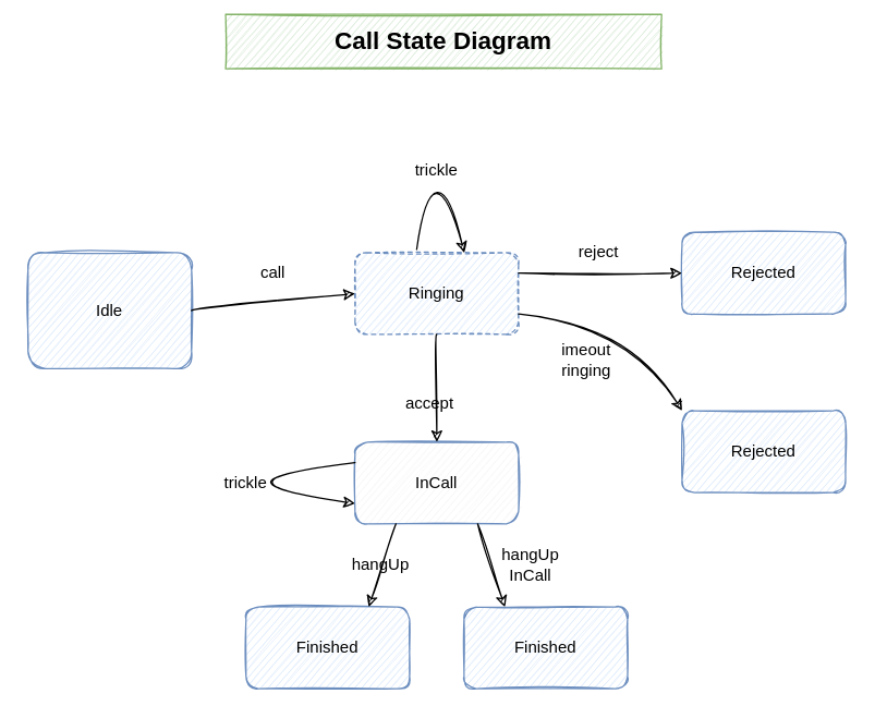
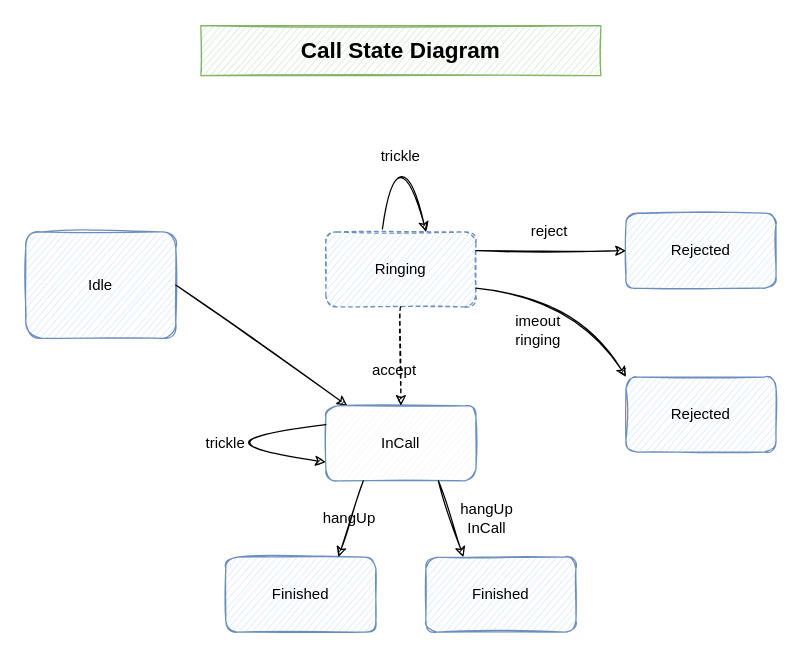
- <mxCell id="3" value="&lt;font size=&quot;1&quot;&gt;&lt;b style=&quot;font-size: 18px&quot;&gt;Call State Diagram&lt;/b&gt;&lt;/font&gt;" style="text;html=1;strokeColor=#82b366;fillColor=#d5e8d4;align=center;verticalAlign=middle;whiteSpace=wrap;rounded=0;sketch=1;fontSize=12;" parent="1" vertex="1"><mxGeometry x="165" y="10" width="320" height="40" as="geometry" /></mxCell>
+ <mxCell id="3" value="&lt;font size=&quot;1&quot;&gt;&lt;b style=&quot;font-size: 18px&quot;&gt;Call State Diagram&lt;/b&gt;&lt;/font&gt;" style="text;html=1;strokeColor=#82b366;fillColor=#d5e8d4;align=center;verticalAlign=middle;whiteSpace=wrap;rounded=0;sketch=1;fontSize=12;" parent="1" vertex="1"><mxGeometry x="160" y="20" width="320" height="40" as="geometry" /></mxCell>
- <mxCell id="6" value="call" style="text;html=1;strokeColor=none;fillColor=none;align=center;verticalAlign=middle;whiteSpace=wrap;rounded=0;sketch=1;fontSize=12;" parent="1" vertex="1"><mxGeometry x="170" y="185" width="60" height="30" as="geometry" /></mxCell>
- <mxCell id="5" value="" style="endArrow=classic;html=1;rounded=1;sketch=1;fontSize=16;curved=1;exitX=1;exitY=0.5;exitDx=0;exitDy=0;entryX=0;entryY=0.5;entryDx=0;entryDy=0;" parent="1" source="2" target="4" edge="1"><mxGeometry width="50" height="50" relative="1" as="geometry"><mxPoint x="60" y="225" as="sourcePoint" /><mxPoint x="110" y="175" as="targetPoint" /></mxGeometry></mxCell>
+ <mxCell id="5" value="" style="endArrow=classic;html=1;rounded=1;sketch=1;fontSize=16;curved=1;exitX=1;exitY=0.5;exitDx=0;exitDy=0;" parent="1" source="2" target="13" edge="1"><mxGeometry width="50" height="50" relative="1" as="geometry"><mxPoint x="60" y="225" as="sourcePoint" /><mxPoint x="110" y="175" as="targetPoint" /></mxGeometry></mxCell>
- <mxCell id="14" value="" style="endArrow=classic;html=1;rounded=1;sketch=1;fontSize=12;curved=1;exitX=0.5;exitY=1;exitDx=0;exitDy=0;entryX=0.5;entryY=0;entryDx=0;entryDy=0;" parent="1" source="4" target="13" edge="1"><mxGeometry width="50" height="50" relative="1" as="geometry"><mxPoint x="50" y="255" as="sourcePoint" /><mxPoint x="100" y="205" as="targetPoint" /></mxGeometry></mxCell>
+ <mxCell id="14" value="" style="endArrow=classic;html=1;rounded=1;sketch=1;fontSize=12;curved=1;exitX=0.5;exitY=1;exitDx=0;exitDy=0;entryX=0.5;entryY=0;entryDx=0;entryDy=0;dashed=1;" parent="1" source="4" target="13" edge="1"><mxGeometry width="50" height="50" relative="1" as="geometry"><mxPoint x="50" y="255" as="sourcePoint" /><mxPoint x="100" y="205" as="targetPoint" /></mxGeometry></mxCell>
